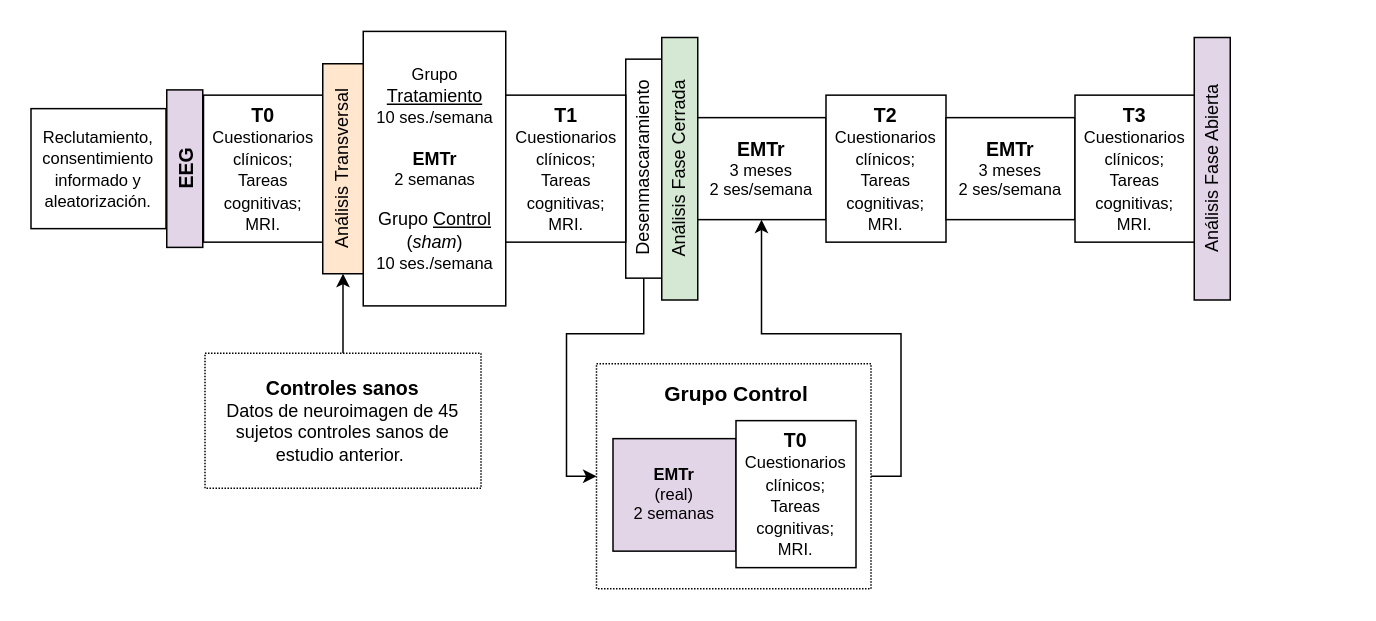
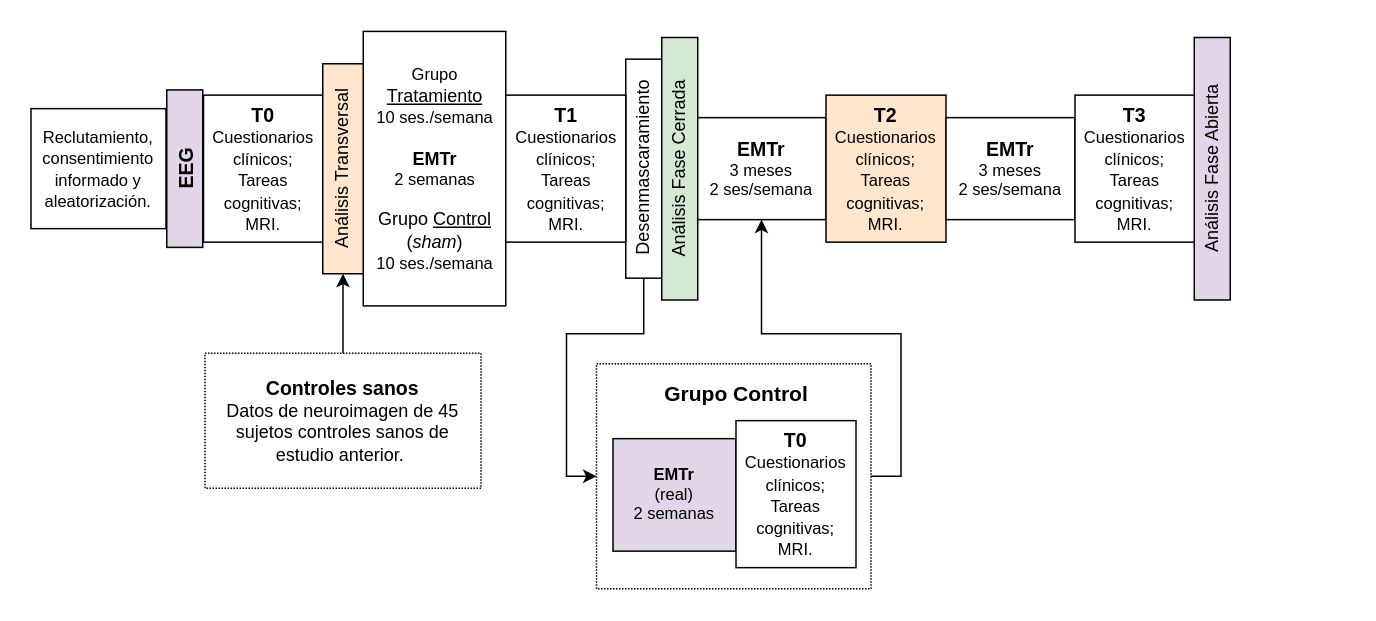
- <mxCell id="14" value="&lt;font&gt;&lt;b&gt;&lt;font style=&quot;font-size: 13px&quot;&gt;T2&lt;/font&gt;&lt;/b&gt;&lt;/font&gt;&lt;br&gt;&lt;font style=&quot;font-size: 11px&quot;&gt;Cuestionarios clínicos;&lt;br&gt;Tareas cognitivas;&lt;br&gt;MRI.&lt;/font&gt;" style="rounded=0;whiteSpace=wrap;html=1;rotation=0;" vertex="1" parent="1"><mxGeometry x="550" y="62.929" width="80" height="98" as="geometry" /></mxCell>
+ <mxCell id="14" value="&lt;font&gt;&lt;b&gt;&lt;font style=&quot;font-size: 13px&quot;&gt;T2&lt;/font&gt;&lt;/b&gt;&lt;/font&gt;&lt;br&gt;&lt;font style=&quot;font-size: 11px&quot;&gt;Cuestionarios clínicos;&lt;br&gt;Tareas cognitivas;&lt;br&gt;MRI.&lt;/font&gt;" style="rounded=0;whiteSpace=wrap;html=1;rotation=0;fillColor=#ffe6cc;" vertex="1" parent="1"><mxGeometry x="550" y="62.929" width="80" height="98" as="geometry" /></mxCell>
